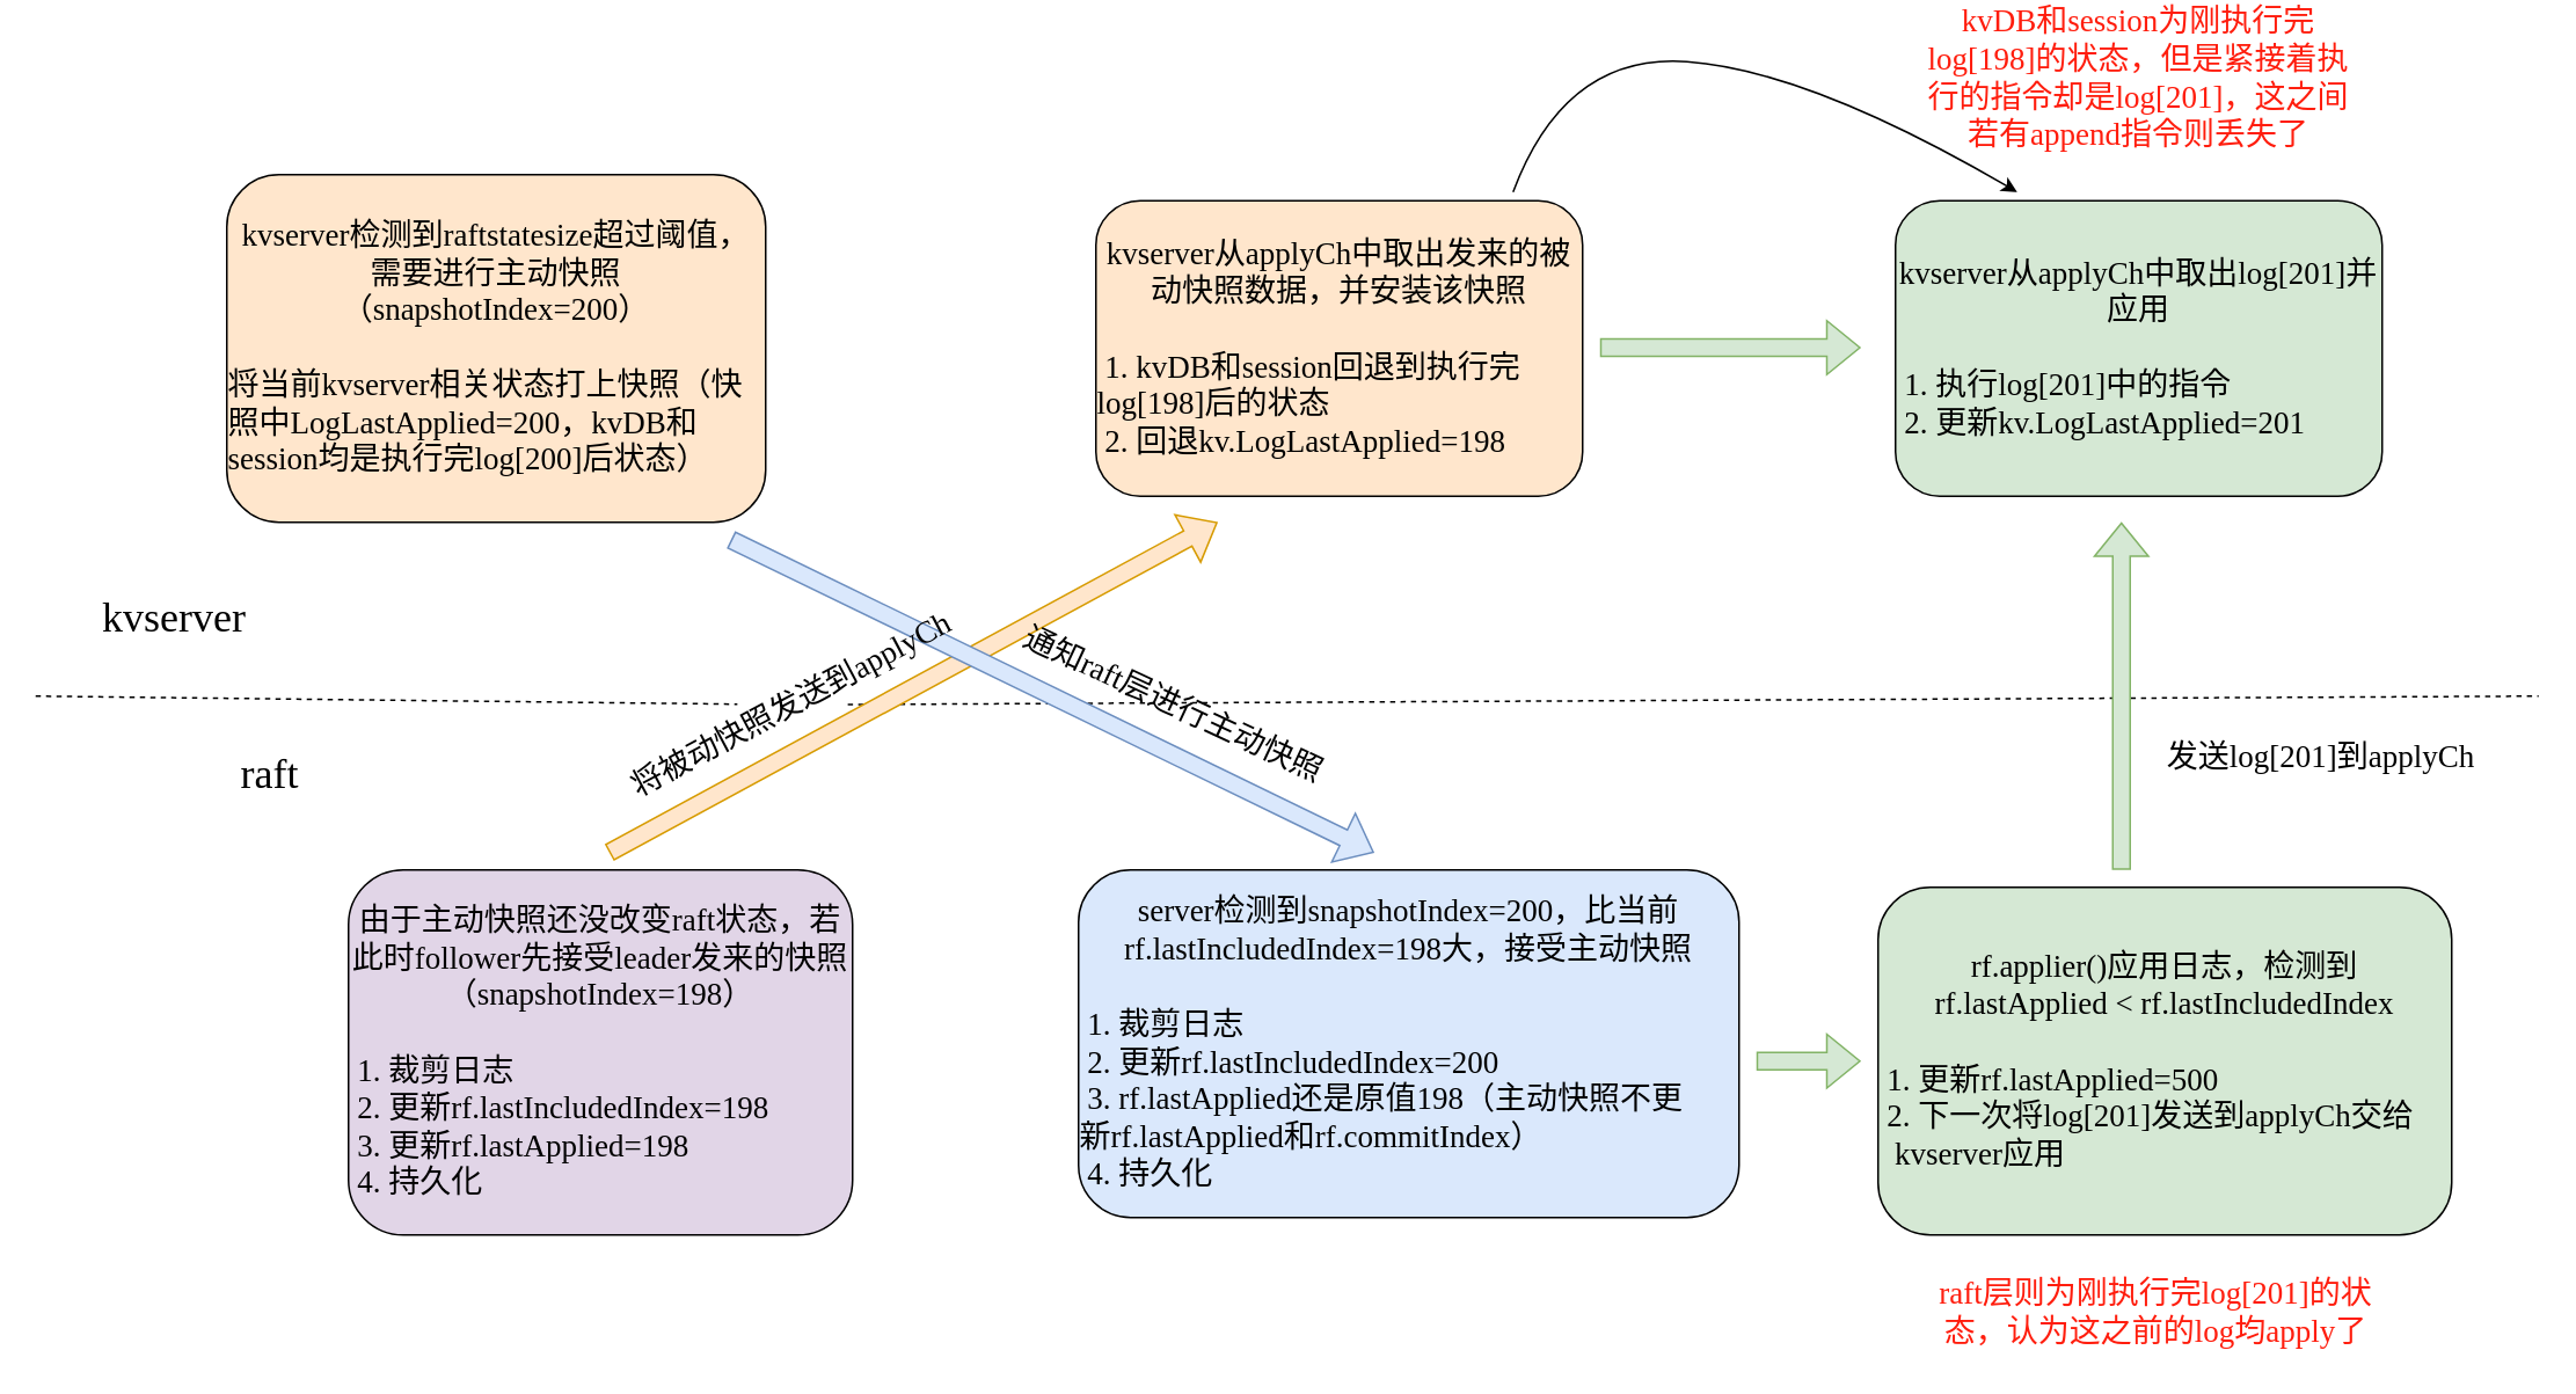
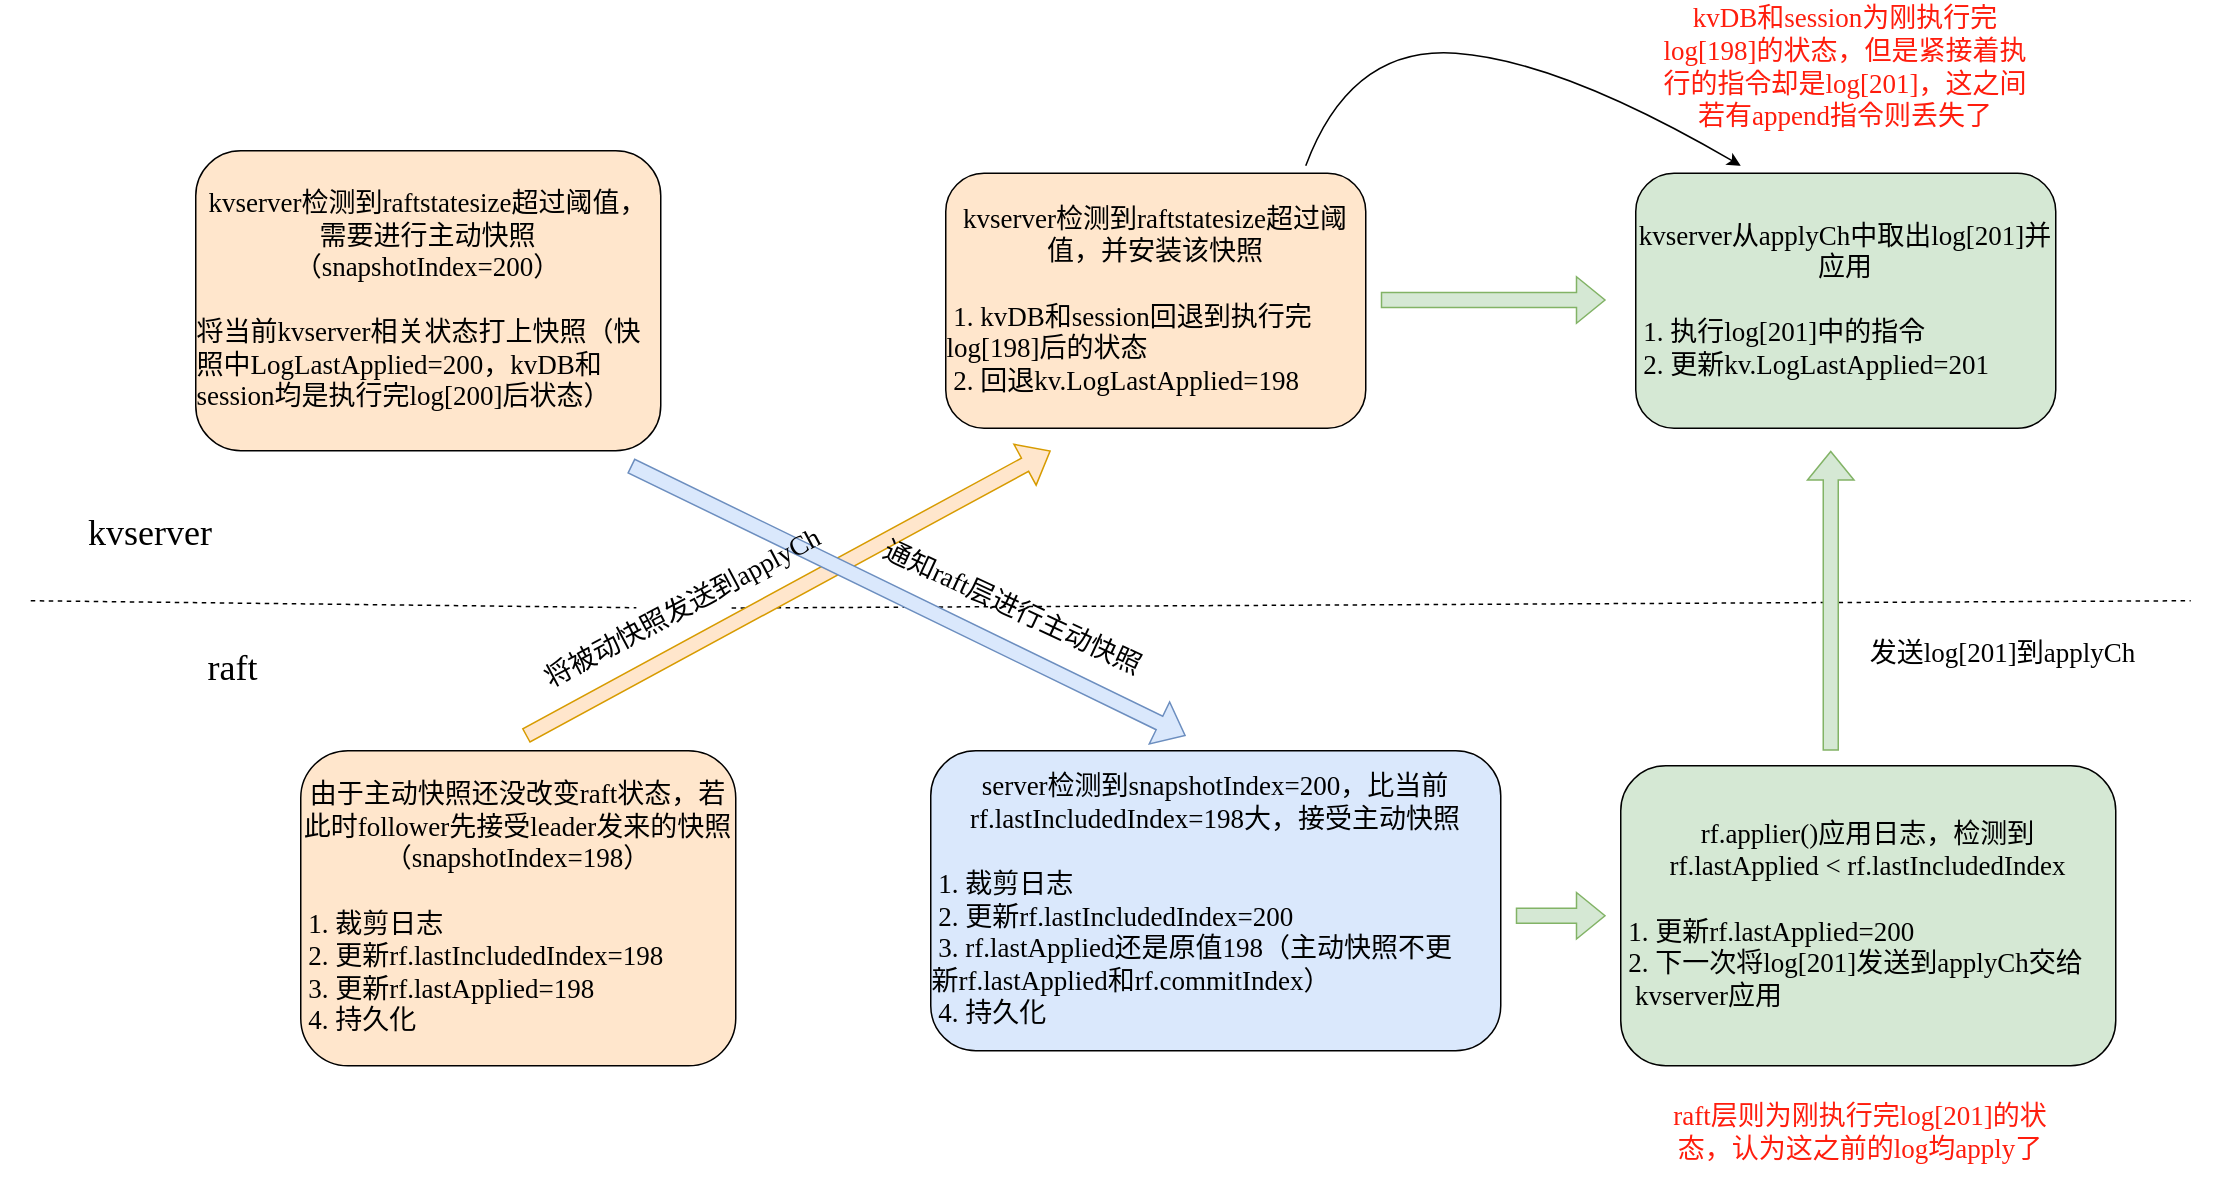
- <mxCell id="8" value="&lt;font face=&quot;Comic Sans MS&quot; style=&quot;font-size: 18px;&quot;&gt;kvserver从applyCh中取出发来的被动快照数据，并安装该快照&lt;br&gt;&lt;br&gt;&lt;div style=&quot;text-align: left;&quot;&gt;&lt;span style=&quot;background-color: initial;&quot;&gt;&amp;nbsp;1. kvDB和session回退到执行完&amp;nbsp; &amp;nbsp; &amp;nbsp; &amp;nbsp; log[198]后的状态&lt;/span&gt;&lt;/div&gt;&lt;div style=&quot;text-align: left;&quot;&gt;&amp;nbsp;2. 回退kv.LogLastApplied&lt;span style=&quot;background-color: initial;&quot;&gt;=198&lt;/span&gt;&lt;/div&gt;&lt;/font&gt;" style="rounded=1;whiteSpace=wrap;html=1;strokeColor=#000000;fillColor=#ffe6cc;" vertex="1" parent="1"><mxGeometry x="630" y="115" width="280" height="170" as="geometry" /></mxCell>
+ <mxCell id="8" value="&lt;font face=&quot;Comic Sans MS&quot; style=&quot;font-size: 18px;&quot;&gt;kvserver检测到raftstatesize超过阈值，并安装该快照&lt;br&gt;&lt;br&gt;&lt;div style=&quot;text-align: left;&quot;&gt;&lt;span style=&quot;background-color: initial;&quot;&gt;&amp;nbsp;1. kvDB和session回退到执行完&amp;nbsp; &amp;nbsp; &amp;nbsp; &amp;nbsp; log[198]后的状态&lt;/span&gt;&lt;/div&gt;&lt;div style=&quot;text-align: left;&quot;&gt;&amp;nbsp;2. 回退kv.LogLastApplied&lt;span style=&quot;background-color: initial;&quot;&gt;=198&lt;/span&gt;&lt;/div&gt;&lt;/font&gt;" style="rounded=1;whiteSpace=wrap;html=1;strokeColor=#000000;fillColor=#ffe6cc;" vertex="1" parent="1"><mxGeometry x="630" y="115" width="280" height="170" as="geometry" /></mxCell>
- <mxCell id="5" value="&lt;font face=&quot;Comic Sans MS&quot; style=&quot;font-size: 18px;&quot;&gt;由于主动快照还没改变raft状态，若此时follower先接受leader发来的快照（snapshotIndex=198）&lt;br&gt;&lt;br&gt;&lt;div style=&quot;text-align: left;&quot;&gt;&lt;span style=&quot;background-color: initial;&quot;&gt;&amp;nbsp;1. 裁剪日志&lt;/span&gt;&lt;/div&gt;&lt;div style=&quot;text-align: left;&quot;&gt;&lt;span style=&quot;background-color: initial;&quot;&gt;&amp;nbsp;2. 更新rf.lastIncludedIndex=198&lt;/span&gt;&lt;/div&gt;&lt;div style=&quot;text-align: left;&quot;&gt;&lt;span style=&quot;background-color: initial;&quot;&gt;&amp;nbsp;3. 更新rf.lastApplied=198&lt;/span&gt;&lt;/div&gt;&lt;div style=&quot;text-align: left;&quot;&gt;&lt;span style=&quot;background-color: initial;&quot;&gt;&amp;nbsp;4. 持久化&lt;/span&gt;&lt;/div&gt;&lt;/font&gt;" style="rounded=1;whiteSpace=wrap;html=1;strokeColor=#000000;fillColor=#e1d5e7;" vertex="1" parent="1"><mxGeometry x="200" y="500" width="290" height="210" as="geometry" /></mxCell>
+ <mxCell id="5" value="&lt;font face=&quot;Comic Sans MS&quot; style=&quot;font-size: 18px;&quot;&gt;由于主动快照还没改变raft状态，若此时follower先接受leader发来的快照（snapshotIndex=198）&lt;br&gt;&lt;br&gt;&lt;div style=&quot;text-align: left;&quot;&gt;&lt;span style=&quot;background-color: initial;&quot;&gt;&amp;nbsp;1. 裁剪日志&lt;/span&gt;&lt;/div&gt;&lt;div style=&quot;text-align: left;&quot;&gt;&lt;span style=&quot;background-color: initial;&quot;&gt;&amp;nbsp;2. 更新rf.lastIncludedIndex=198&lt;/span&gt;&lt;/div&gt;&lt;div style=&quot;text-align: left;&quot;&gt;&lt;span style=&quot;background-color: initial;&quot;&gt;&amp;nbsp;3. 更新rf.lastApplied=198&lt;/span&gt;&lt;/div&gt;&lt;div style=&quot;text-align: left;&quot;&gt;&lt;span style=&quot;background-color: initial;&quot;&gt;&amp;nbsp;4. 持久化&lt;/span&gt;&lt;/div&gt;&lt;/font&gt;" style="rounded=1;whiteSpace=wrap;html=1;strokeColor=#000000;fillColor=#ffe6cc;" vertex="1" parent="1"><mxGeometry x="200" y="500" width="290" height="210" as="geometry" /></mxCell>
- <mxCell id="12" value="&lt;font face=&quot;Comic Sans MS&quot; style=&quot;font-size: 18px;&quot;&gt;rf.applier()应用日志，检测到&lt;br&gt;rf.lastApplied &amp;lt; rf.lastIncludedIndex&lt;br&gt;&lt;br&gt;&lt;div style=&quot;text-align: left;&quot;&gt;&lt;div style=&quot;border-color: var(--border-color);&quot;&gt;&amp;nbsp;1. 更新rf.lastApplied=500&lt;/div&gt;&lt;div style=&quot;border-color: var(--border-color);&quot;&gt;&lt;span style=&quot;border-color: var(--border-color); background-color: initial;&quot;&gt;&amp;nbsp;2. 下一次将log[201]发送到applyCh交给&amp;nbsp; &amp;nbsp; &amp;nbsp; kvserver应用&lt;/span&gt;&lt;/div&gt;&lt;/div&gt;&lt;/font&gt;" style="rounded=1;whiteSpace=wrap;html=1;strokeColor=#000000;fillColor=#d5e8d4;" vertex="1" parent="1"><mxGeometry x="1080" y="510" width="330" height="200" as="geometry" /></mxCell>
+ <mxCell id="12" value="&lt;font face=&quot;Comic Sans MS&quot; style=&quot;font-size: 18px;&quot;&gt;rf.applier()应用日志，检测到&lt;br&gt;rf.lastApplied &amp;lt; rf.lastIncludedIndex&lt;br&gt;&lt;br&gt;&lt;div style=&quot;text-align: left;&quot;&gt;&lt;div style=&quot;border-color: var(--border-color);&quot;&gt;&amp;nbsp;1. 更新rf.lastApplied=200&lt;/div&gt;&lt;div style=&quot;border-color: var(--border-color);&quot;&gt;&lt;span style=&quot;border-color: var(--border-color); background-color: initial;&quot;&gt;&amp;nbsp;2. 下一次将log[201]发送到applyCh交给&amp;nbsp; &amp;nbsp; &amp;nbsp; kvserver应用&lt;/span&gt;&lt;/div&gt;&lt;/div&gt;&lt;/font&gt;" style="rounded=1;whiteSpace=wrap;html=1;strokeColor=#000000;fillColor=#d5e8d4;" vertex="1" parent="1"><mxGeometry x="1080" y="510" width="330" height="200" as="geometry" /></mxCell>
